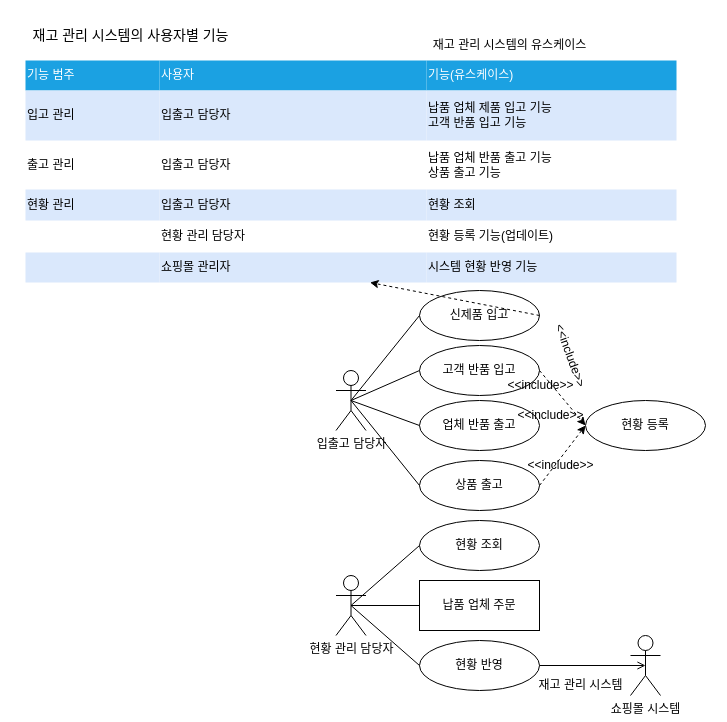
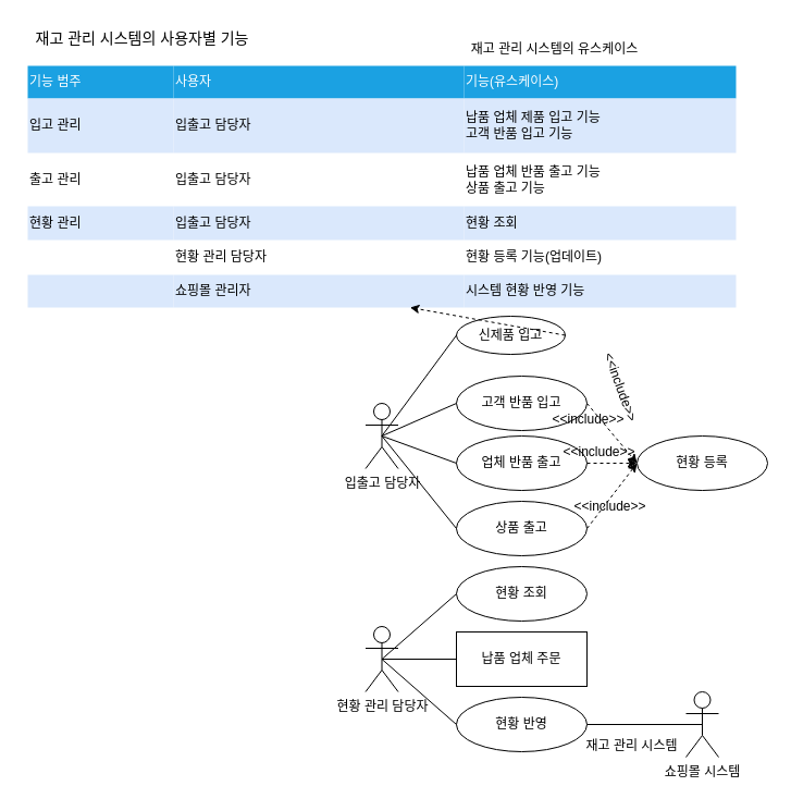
- <mxCell id="28" value="신제품 입고" style="ellipse;whiteSpace=wrap;html=1;" vertex="1" parent="1"><mxGeometry x="419" y="290" width="120" height="50" as="geometry" /></mxCell>
+ <mxCell id="28" value="신제품 입고" style="ellipse;whiteSpace=wrap;html=1;" vertex="1" parent="1"><mxGeometry x="419" y="290" width="100" height="35" as="geometry" /></mxCell>
+ <mxCell id="51" value="" style="endArrow=classic;html=1;rounded=0;entryX=0;entryY=0.5;entryDx=0;entryDy=0;exitX=1;exitY=0.5;exitDx=0;exitDy=0;dashed=1;" edge="1" parent="1" source="29" target="35"><mxGeometry width="50" height="50" relative="1" as="geometry"><mxPoint x="549" y="380" as="sourcePoint" /><mxPoint x="595" y="435" as="targetPoint" /></mxGeometry></mxCell>
- <mxCell id="48" value="" style="endArrow=open;html=1;rounded=0;entryX=0.5;entryY=0.5;entryDx=0;entryDy=0;exitX=1;exitY=0.5;exitDx=0;exitDy=0;entryPerimeter=0;" edge="1" parent="1" source="33" target="39"><mxGeometry width="50" height="50" relative="1" as="geometry"><mxPoint x="361" y="615" as="sourcePoint" /><mxPoint x="429" y="675" as="targetPoint" /></mxGeometry></mxCell>
+ <mxCell id="48" value="" style="endArrow=none;html=1;rounded=0;entryX=0.5;entryY=0.5;entryDx=0;entryDy=0;exitX=1;exitY=0.5;exitDx=0;exitDy=0;entryPerimeter=0;" edge="1" parent="1" source="33" target="39"><mxGeometry width="50" height="50" relative="1" as="geometry"><mxPoint x="361" y="615" as="sourcePoint" /><mxPoint x="429" y="675" as="targetPoint" /></mxGeometry></mxCell>
